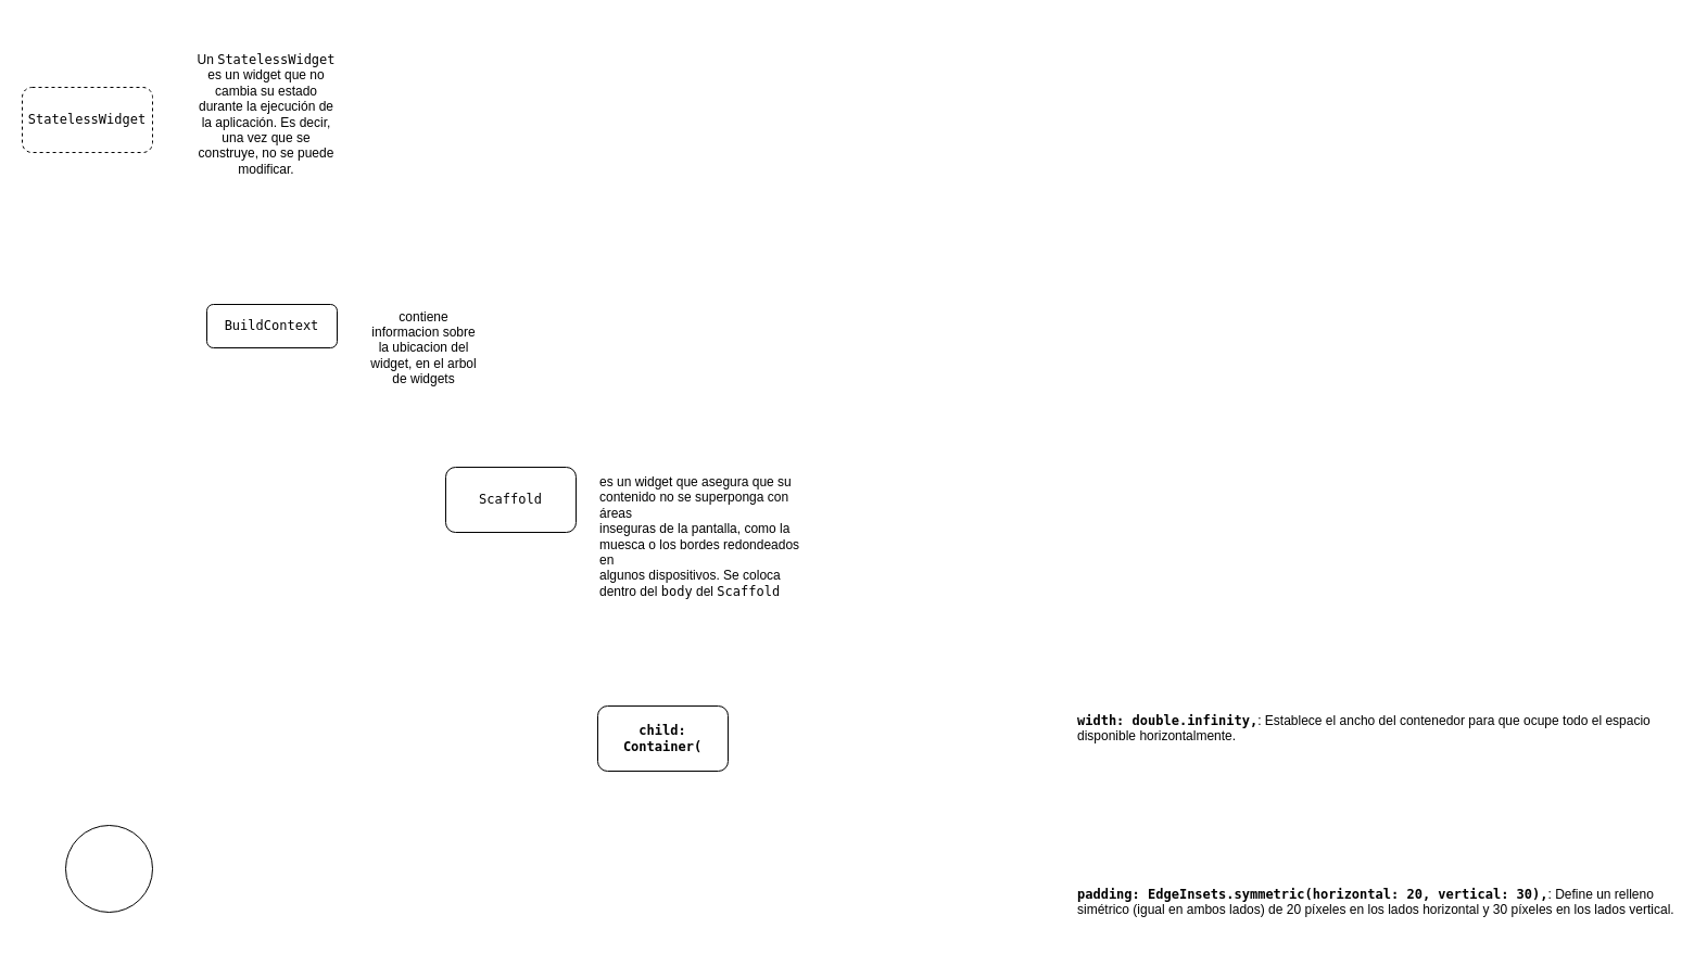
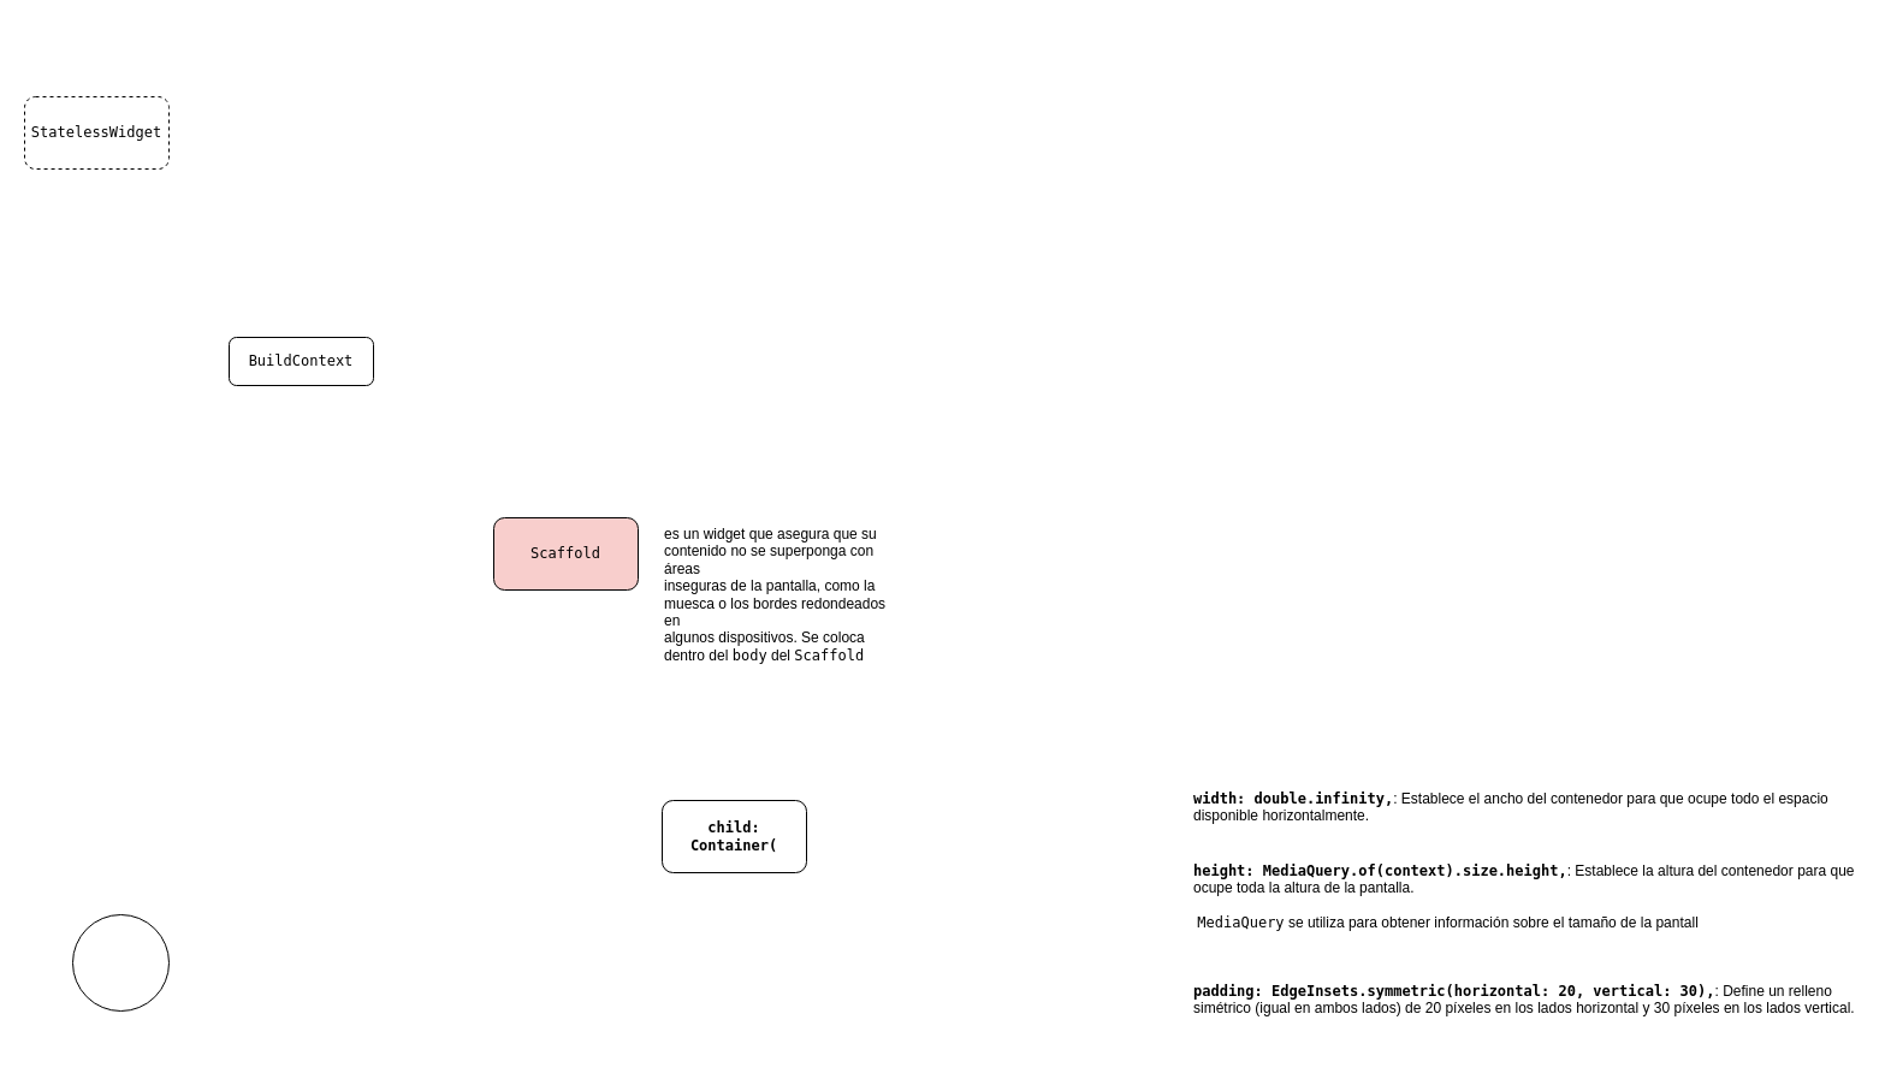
- <mxCell id="6" value="Un &lt;code&gt;StatelessWidget&lt;/code&gt; es un widget que no cambia su estado &lt;br/&gt;durante la ejecución de la aplicación. Es decir, una vez que se &lt;br/&gt;construye, no se puede modificar." style="text;html=1;align=center;verticalAlign=middle;whiteSpace=wrap;rounded=0;" parent="1" vertex="1"><mxGeometry x="180" y="20" width="130" height="170" as="geometry" /></mxCell>
- <mxCell id="5" value="contiene informacion sobre la ubicacion del widget, en el arbol de widgets" style="text;html=1;align=center;verticalAlign=middle;whiteSpace=wrap;rounded=0;" parent="1" vertex="1"><mxGeometry x="340" y="280" width="100" height="80" as="geometry" /></mxCell>
- <mxCell id="8" value="&lt;code&gt;Scaffold&lt;/code&gt;" style="rounded=1;whiteSpace=wrap;html=1;" parent="1" vertex="1"><mxGeometry x="410" y="430" width="120" height="60" as="geometry" /></mxCell>
+ <mxCell id="8" value="&lt;code&gt;Scaffold&lt;/code&gt;" style="rounded=1;whiteSpace=wrap;html=1;fillColor=#f8cecc;" parent="1" vertex="1"><mxGeometry x="410" y="430" width="120" height="60" as="geometry" /></mxCell>
- <mxCell id="9" value="&lt;strong&gt;&lt;code&gt;child: Container(&lt;/code&gt;&lt;/strong&gt;" style="rounded=1;whiteSpace=wrap;html=1;" vertex="1" parent="1"><mxGeometry x="550" y="650" width="120" height="60" as="geometry" /></mxCell>
+ <mxCell id="9" value="&lt;strong&gt;&lt;code&gt;child: Container(&lt;/code&gt;&lt;/strong&gt;" style="rounded=1;whiteSpace=wrap;html=1;" vertex="1" parent="1"><mxGeometry x="550" y="665" width="120" height="60" as="geometry" /></mxCell>
+ <mxCell id="11" value="&lt;strong&gt;&lt;code&gt;height: MediaQuery.of(context).size.height,&lt;/code&gt;&lt;/strong&gt;: Establece la altura del contenedor para que ocupe toda la altura de la pantalla.&lt;div&gt;&lt;br&gt;&lt;/div&gt;&lt;div&gt;&amp;nbsp;&lt;code&gt;MediaQuery&lt;/code&gt; se utiliza para obtener información sobre el tamaño de la pantall&lt;/div&gt;" style="text;whiteSpace=wrap;html=1;" vertex="1" parent="1"><mxGeometry x="990" y="710" width="560" height="70" as="geometry" /></mxCell>
